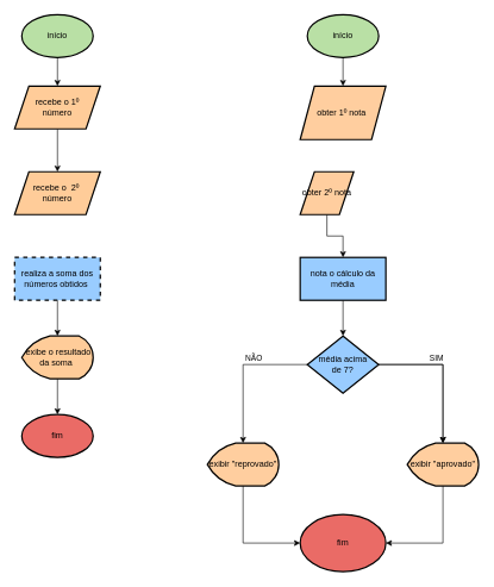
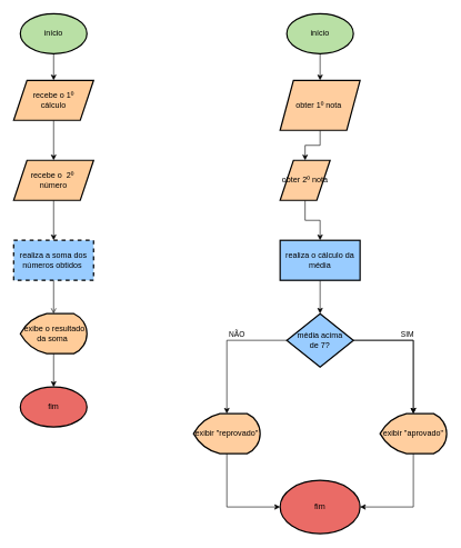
- <mxCell id="5" value="recebe o 1º &lt;br&gt;número" style="shape=parallelogram;perimeter=parallelogramPerimeter;whiteSpace=wrap;html=1;fixedSize=1;fillColor=#FFCC99;strokeWidth=2;" vertex="1" parent="1"><mxGeometry x="20" y="120" width="120" height="60" as="geometry" /></mxCell>
+ <mxCell id="5" value="recebe o 1º &lt;br&gt;cálculo" style="shape=parallelogram;perimeter=parallelogramPerimeter;whiteSpace=wrap;html=1;fixedSize=1;fillColor=#FFCC99;strokeWidth=2;" vertex="1" parent="1"><mxGeometry x="20" y="120" width="120" height="60" as="geometry" /></mxCell>
+ <mxCell id="15" value="" style="edgeStyle=orthogonalEdgeStyle;rounded=0;orthogonalLoop=1;jettySize=auto;html=1;" edge="1" parent="1" source="16" target="18"><mxGeometry relative="1" as="geometry" /></mxCell>
+ <mxCell id="6" value="" style="edgeStyle=orthogonalEdgeStyle;rounded=0;orthogonalLoop=1;jettySize=auto;html=1;" edge="1" parent="1" source="7" target="9"><mxGeometry relative="1" as="geometry" /></mxCell>
- <mxCell id="20" value="nota o cálculo da média" style="whiteSpace=wrap;html=1;fillColor=#99CCFF;strokeWidth=2;" vertex="1" parent="1"><mxGeometry x="420" y="360" width="120" height="60" as="geometry" /></mxCell>
+ <mxCell id="20" value="realiza o cálculo da média" style="whiteSpace=wrap;html=1;fillColor=#99CCFF;strokeWidth=2;" vertex="1" parent="1"><mxGeometry x="420" y="360" width="120" height="60" as="geometry" /></mxCell>
- <mxCell id="8" style="edgeStyle=orthogonalEdgeStyle;rounded=0;orthogonalLoop=1;jettySize=auto;html=1;exitX=0.5;exitY=1;exitDx=0;exitDy=0;" edge="1" parent="1" source="9" target="10"><mxGeometry relative="1" as="geometry" /></mxCell>
+ <mxCell id="8" style="edgeStyle=orthogonalEdgeStyle;rounded=0;orthogonalLoop=1;jettySize=auto;html=1;exitX=0.5;exitY=1;exitDx=0;exitDy=0;endArrow=open;" edge="1" parent="1" source="9" target="10"><mxGeometry relative="1" as="geometry" /></mxCell>
